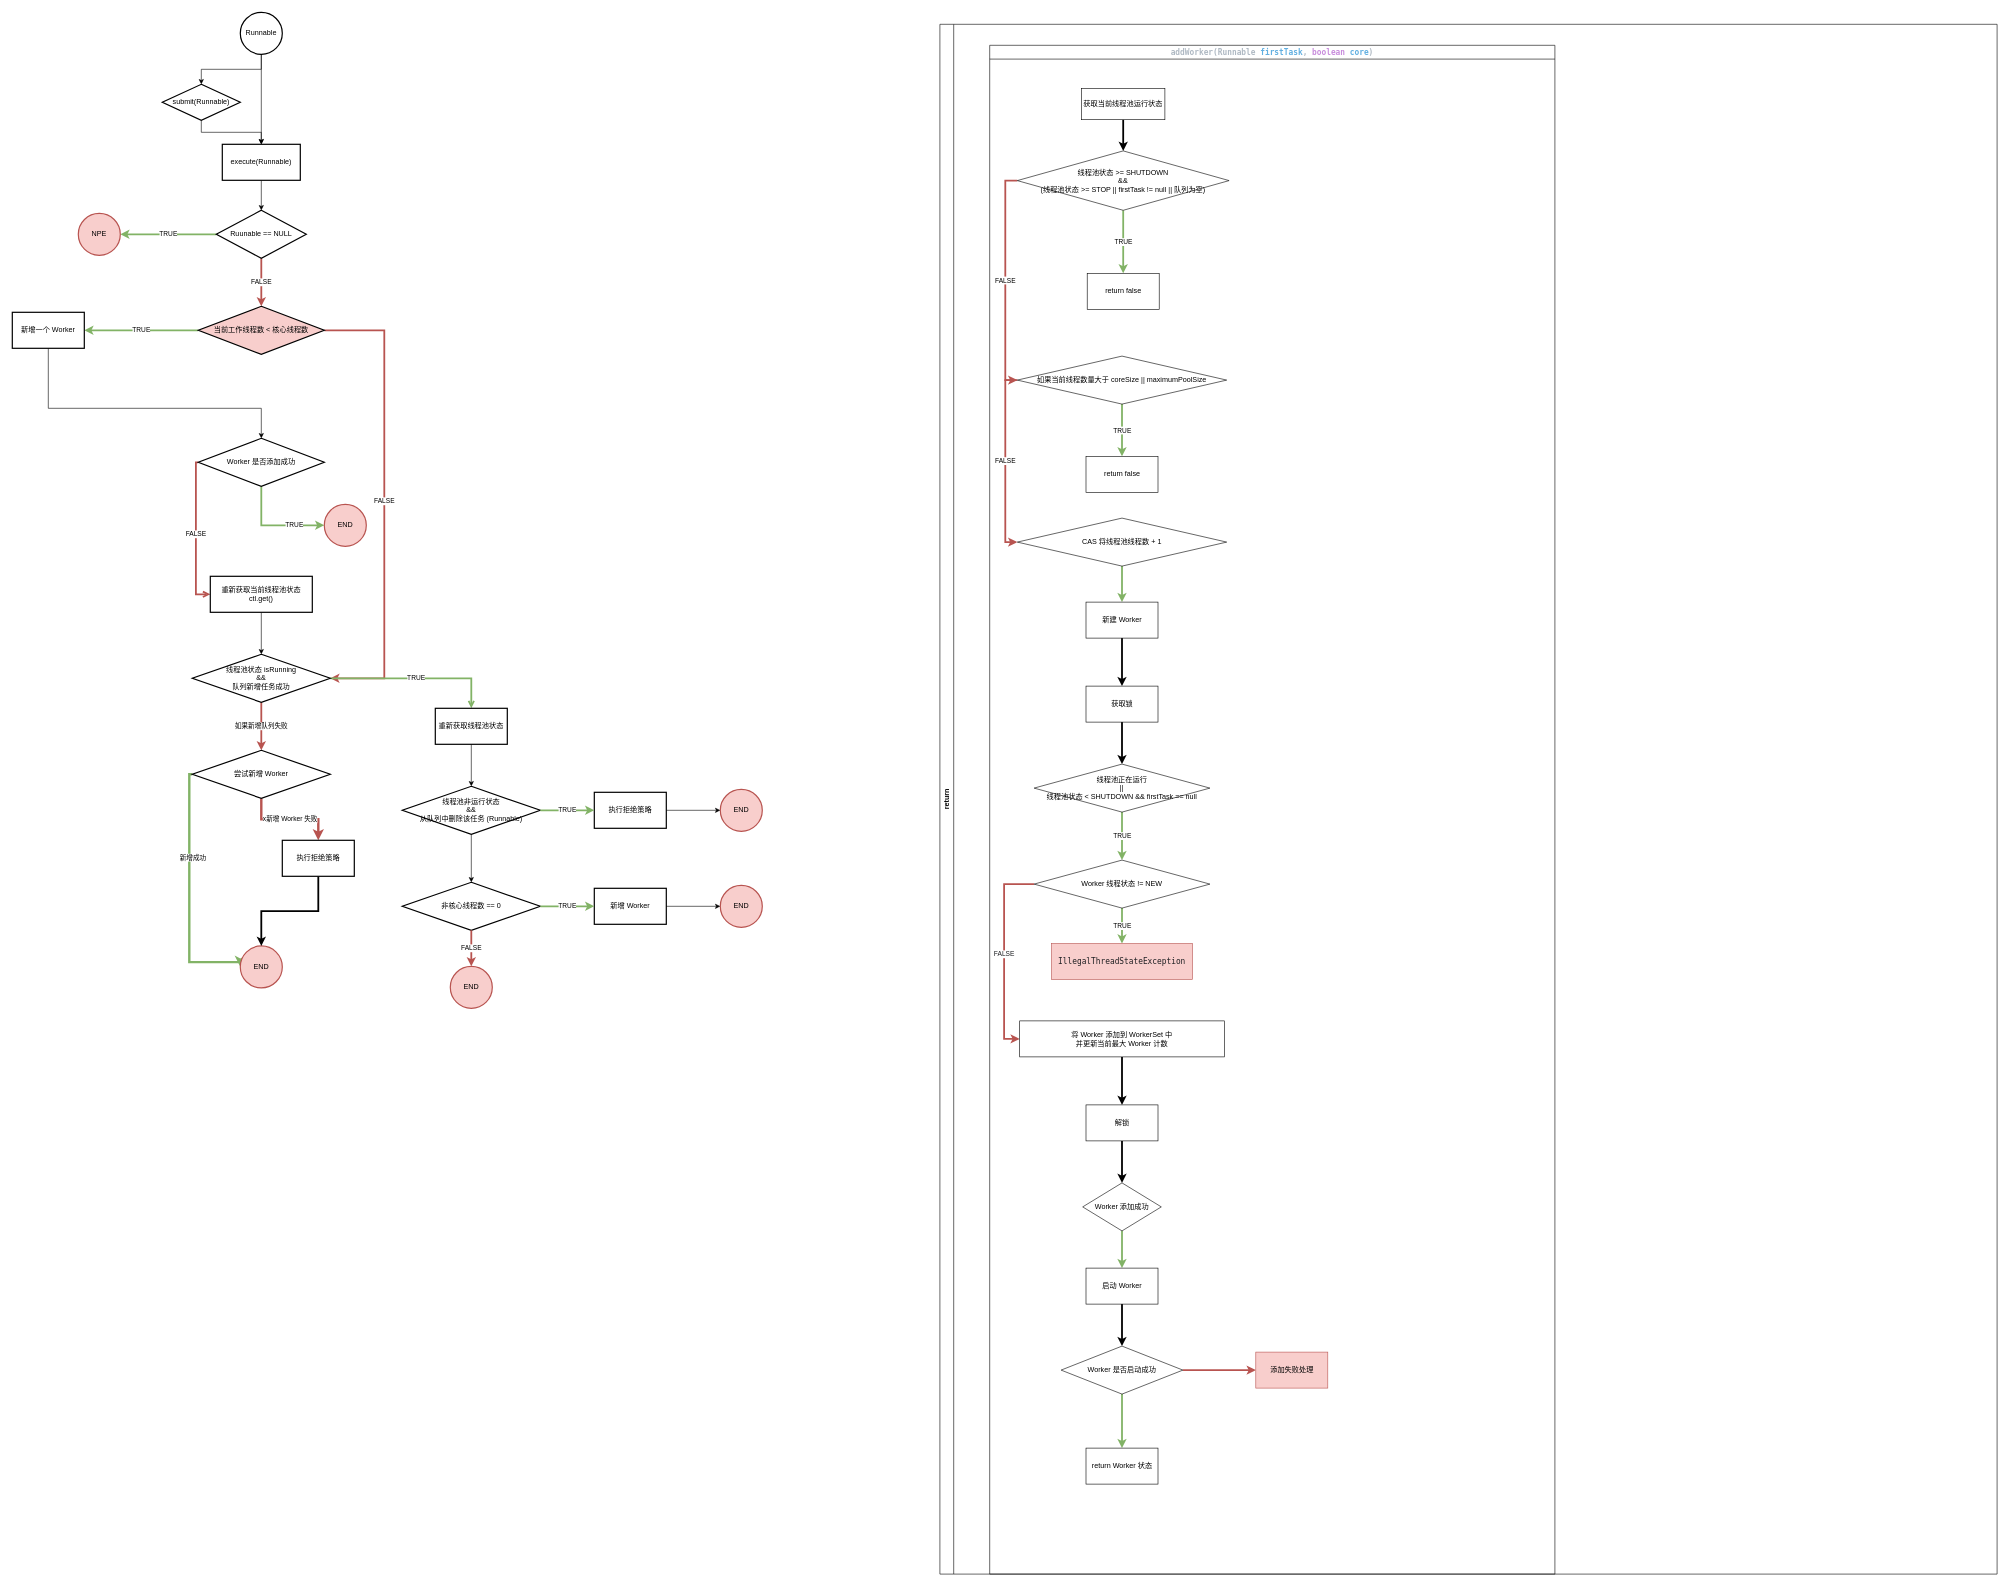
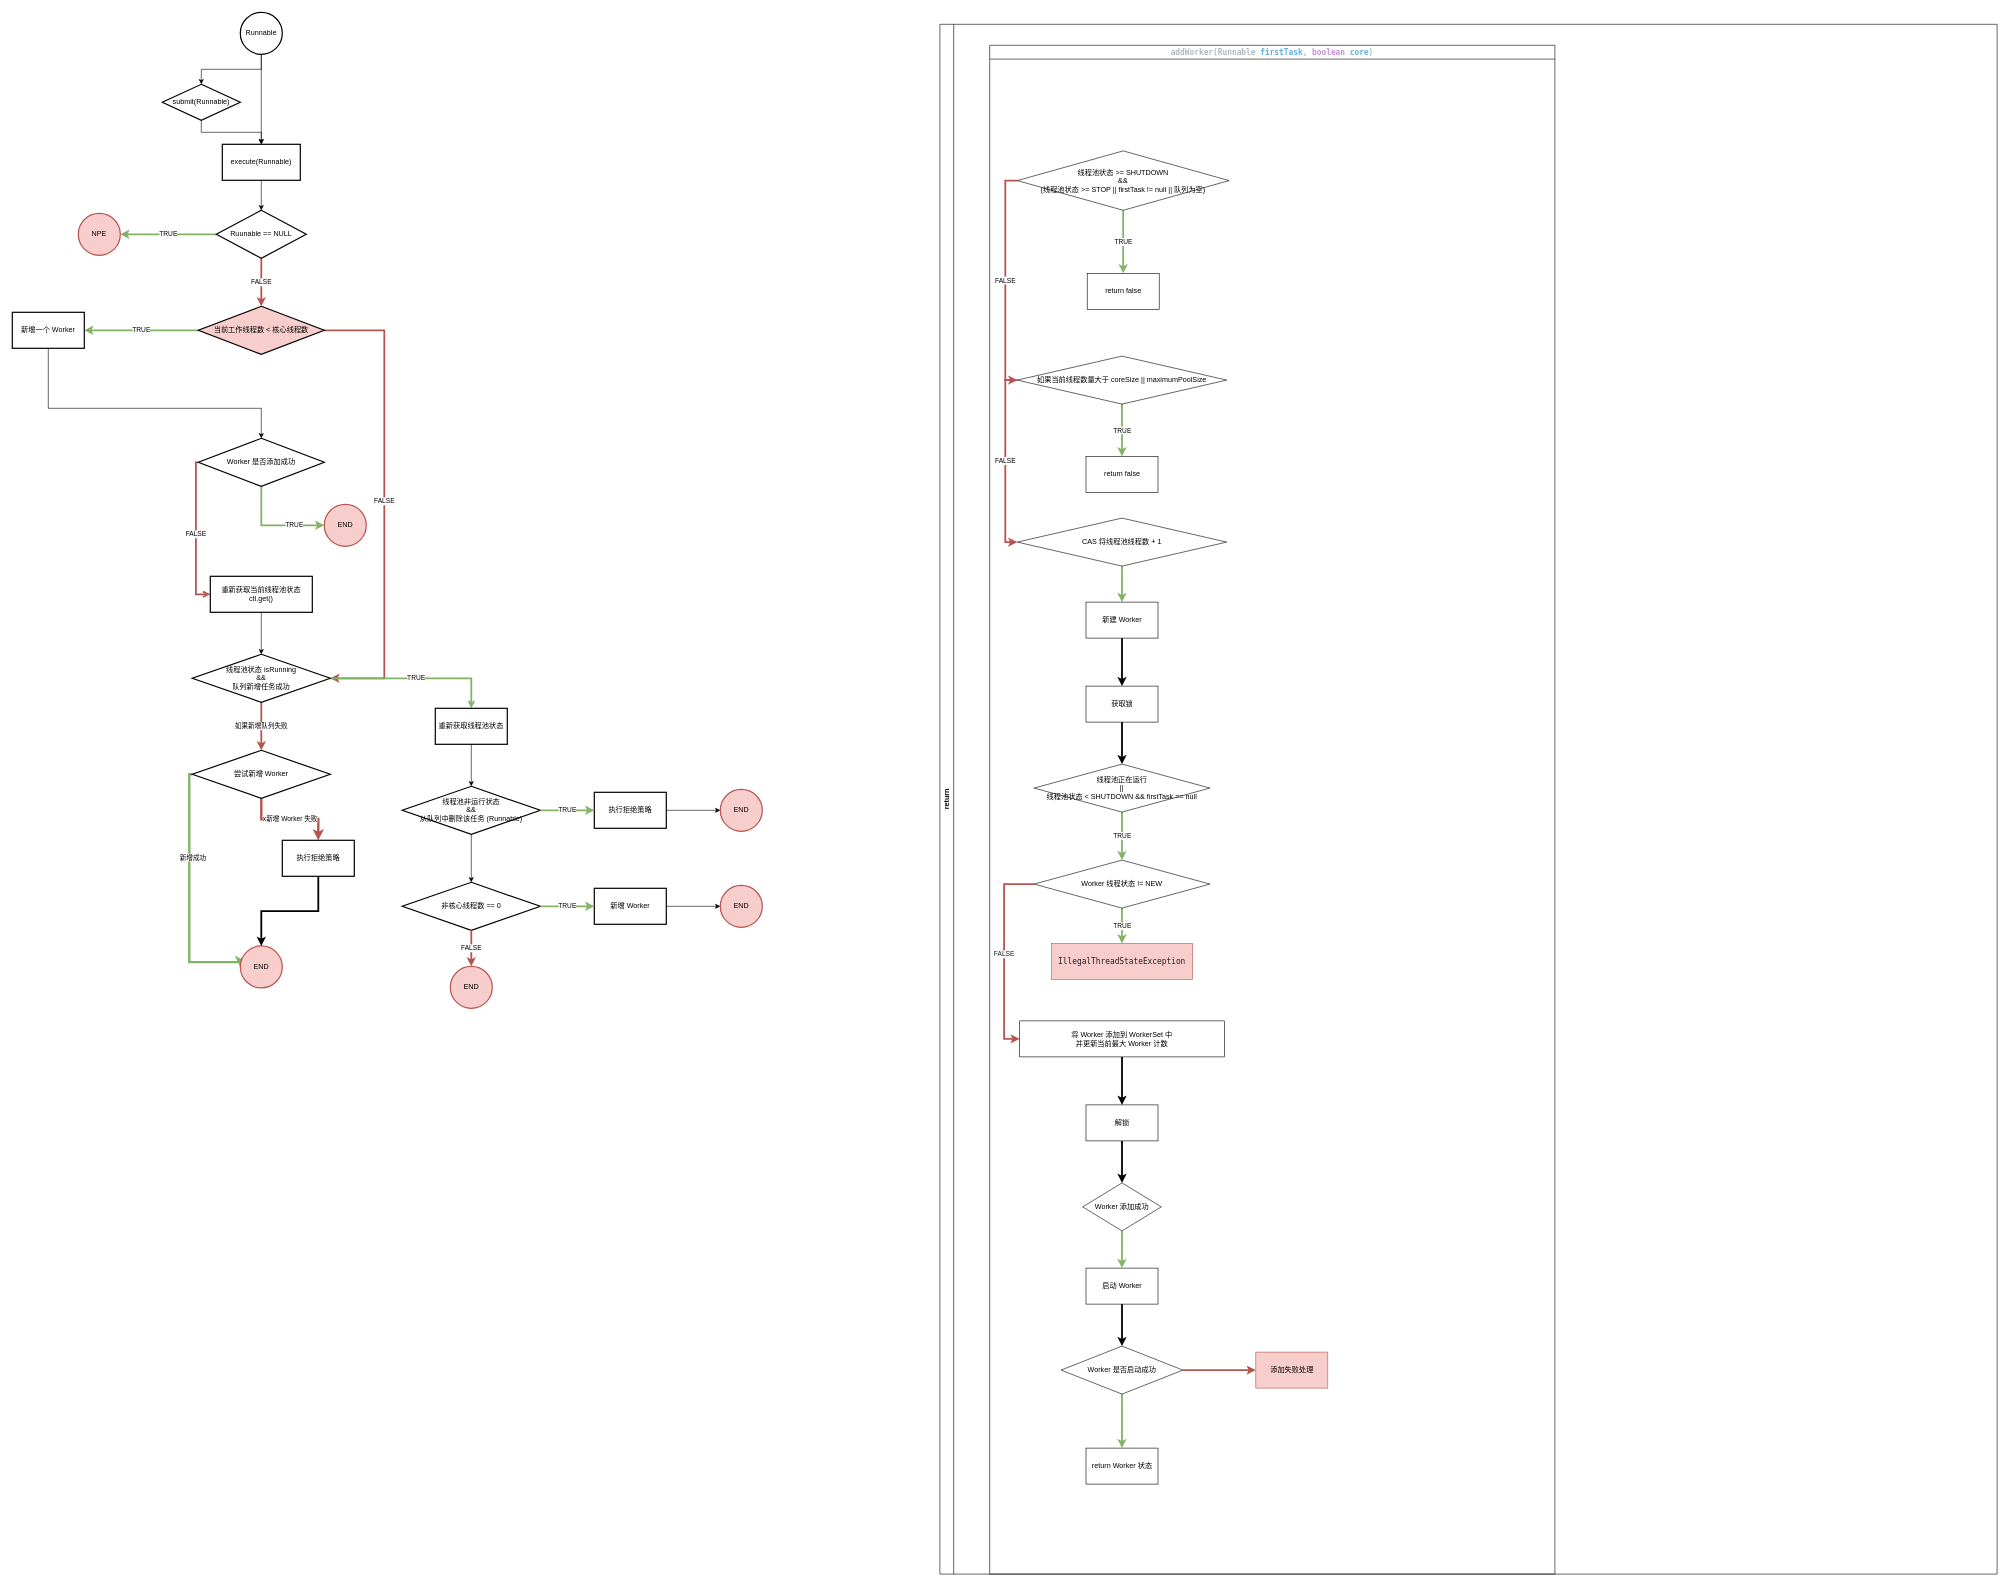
- <mxCell id="53" value="获取当前线程池运行状态" style="rounded=0;whiteSpace=wrap;html=1;" vertex="1" parent="51"><mxGeometry x="153" y="72" width="139" height="52" as="geometry" /></mxCell>
- <mxCell id="52" value="" style="edgeStyle=orthogonalEdgeStyle;rounded=0;orthogonalLoop=1;jettySize=auto;html=1;strokeWidth=3;" edge="1" parent="51" source="53" target="56"><mxGeometry relative="1" as="geometry" /></mxCell>
